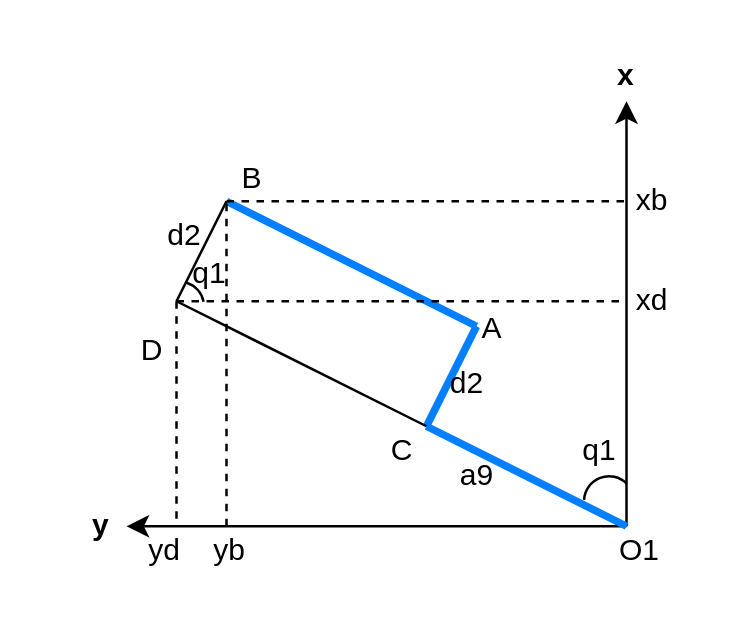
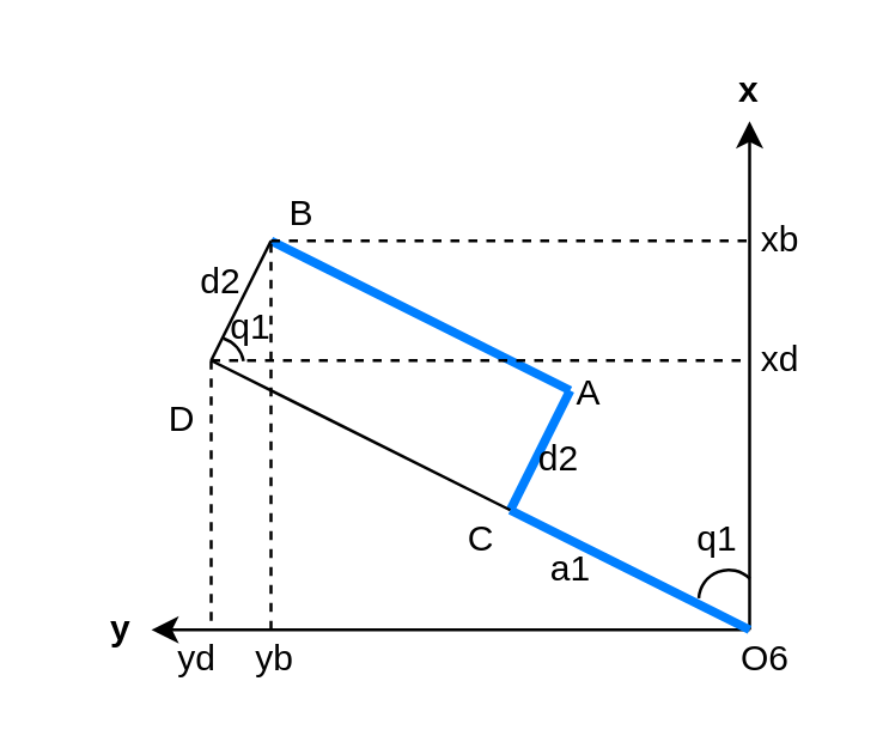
- <mxCell id="26" value="a9" style="text;html=1;resizable=0;autosize=1;align=center;verticalAlign=middle;points=[];fillColor=none;strokeColor=none;rounded=0;" vertex="1" parent="1"><mxGeometry x="175" y="180" width="30" height="20" as="geometry" /></mxCell>
+ <mxCell id="26" value="a1" style="text;html=1;resizable=0;autosize=1;align=center;verticalAlign=middle;points=[];fillColor=none;strokeColor=none;rounded=0;" vertex="1" parent="1"><mxGeometry x="175" y="180" width="30" height="20" as="geometry" /></mxCell>
- <mxCell id="11" value="O1" style="text;html=1;resizable=0;autosize=1;align=center;verticalAlign=middle;points=[];fillColor=none;strokeColor=none;rounded=0;" vertex="1" parent="1"><mxGeometry x="240" y="210" width="30" height="20" as="geometry" /></mxCell>
+ <mxCell id="11" value="O6" style="text;html=1;resizable=0;autosize=1;align=center;verticalAlign=middle;points=[];fillColor=none;strokeColor=none;rounded=0;" vertex="1" parent="1"><mxGeometry x="240" y="210" width="30" height="20" as="geometry" /></mxCell>
